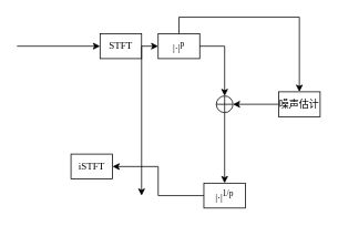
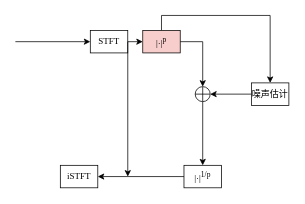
- <mxCell id="5" value="|·|&lt;sup&gt;p&lt;/sup&gt;" style="rounded=0;whiteSpace=wrap;html=1;fontFamily=Times New Roman;" vertex="1" parent="1"><mxGeometry x="190" y="40" width="50" height="30" as="geometry" /></mxCell>
+ <mxCell id="5" value="|·|&lt;sup&gt;p&lt;/sup&gt;" style="rounded=0;whiteSpace=wrap;html=1;fontFamily=Times New Roman;fillColor=#f8cecc;" vertex="1" parent="1"><mxGeometry x="190" y="40" width="50" height="30" as="geometry" /></mxCell>
- <mxCell id="6" value="iSTFT" style="rounded=0;whiteSpace=wrap;html=1;fontFamily=Times New Roman;" vertex="1" parent="1"><mxGeometry x="85" y="185" width="50" height="30" as="geometry" /></mxCell>
+ <mxCell id="6" value="iSTFT" style="rounded=0;whiteSpace=wrap;html=1;fontFamily=Times New Roman;" vertex="1" parent="1"><mxGeometry x="80" y="220" width="50" height="30" as="geometry" /></mxCell>
